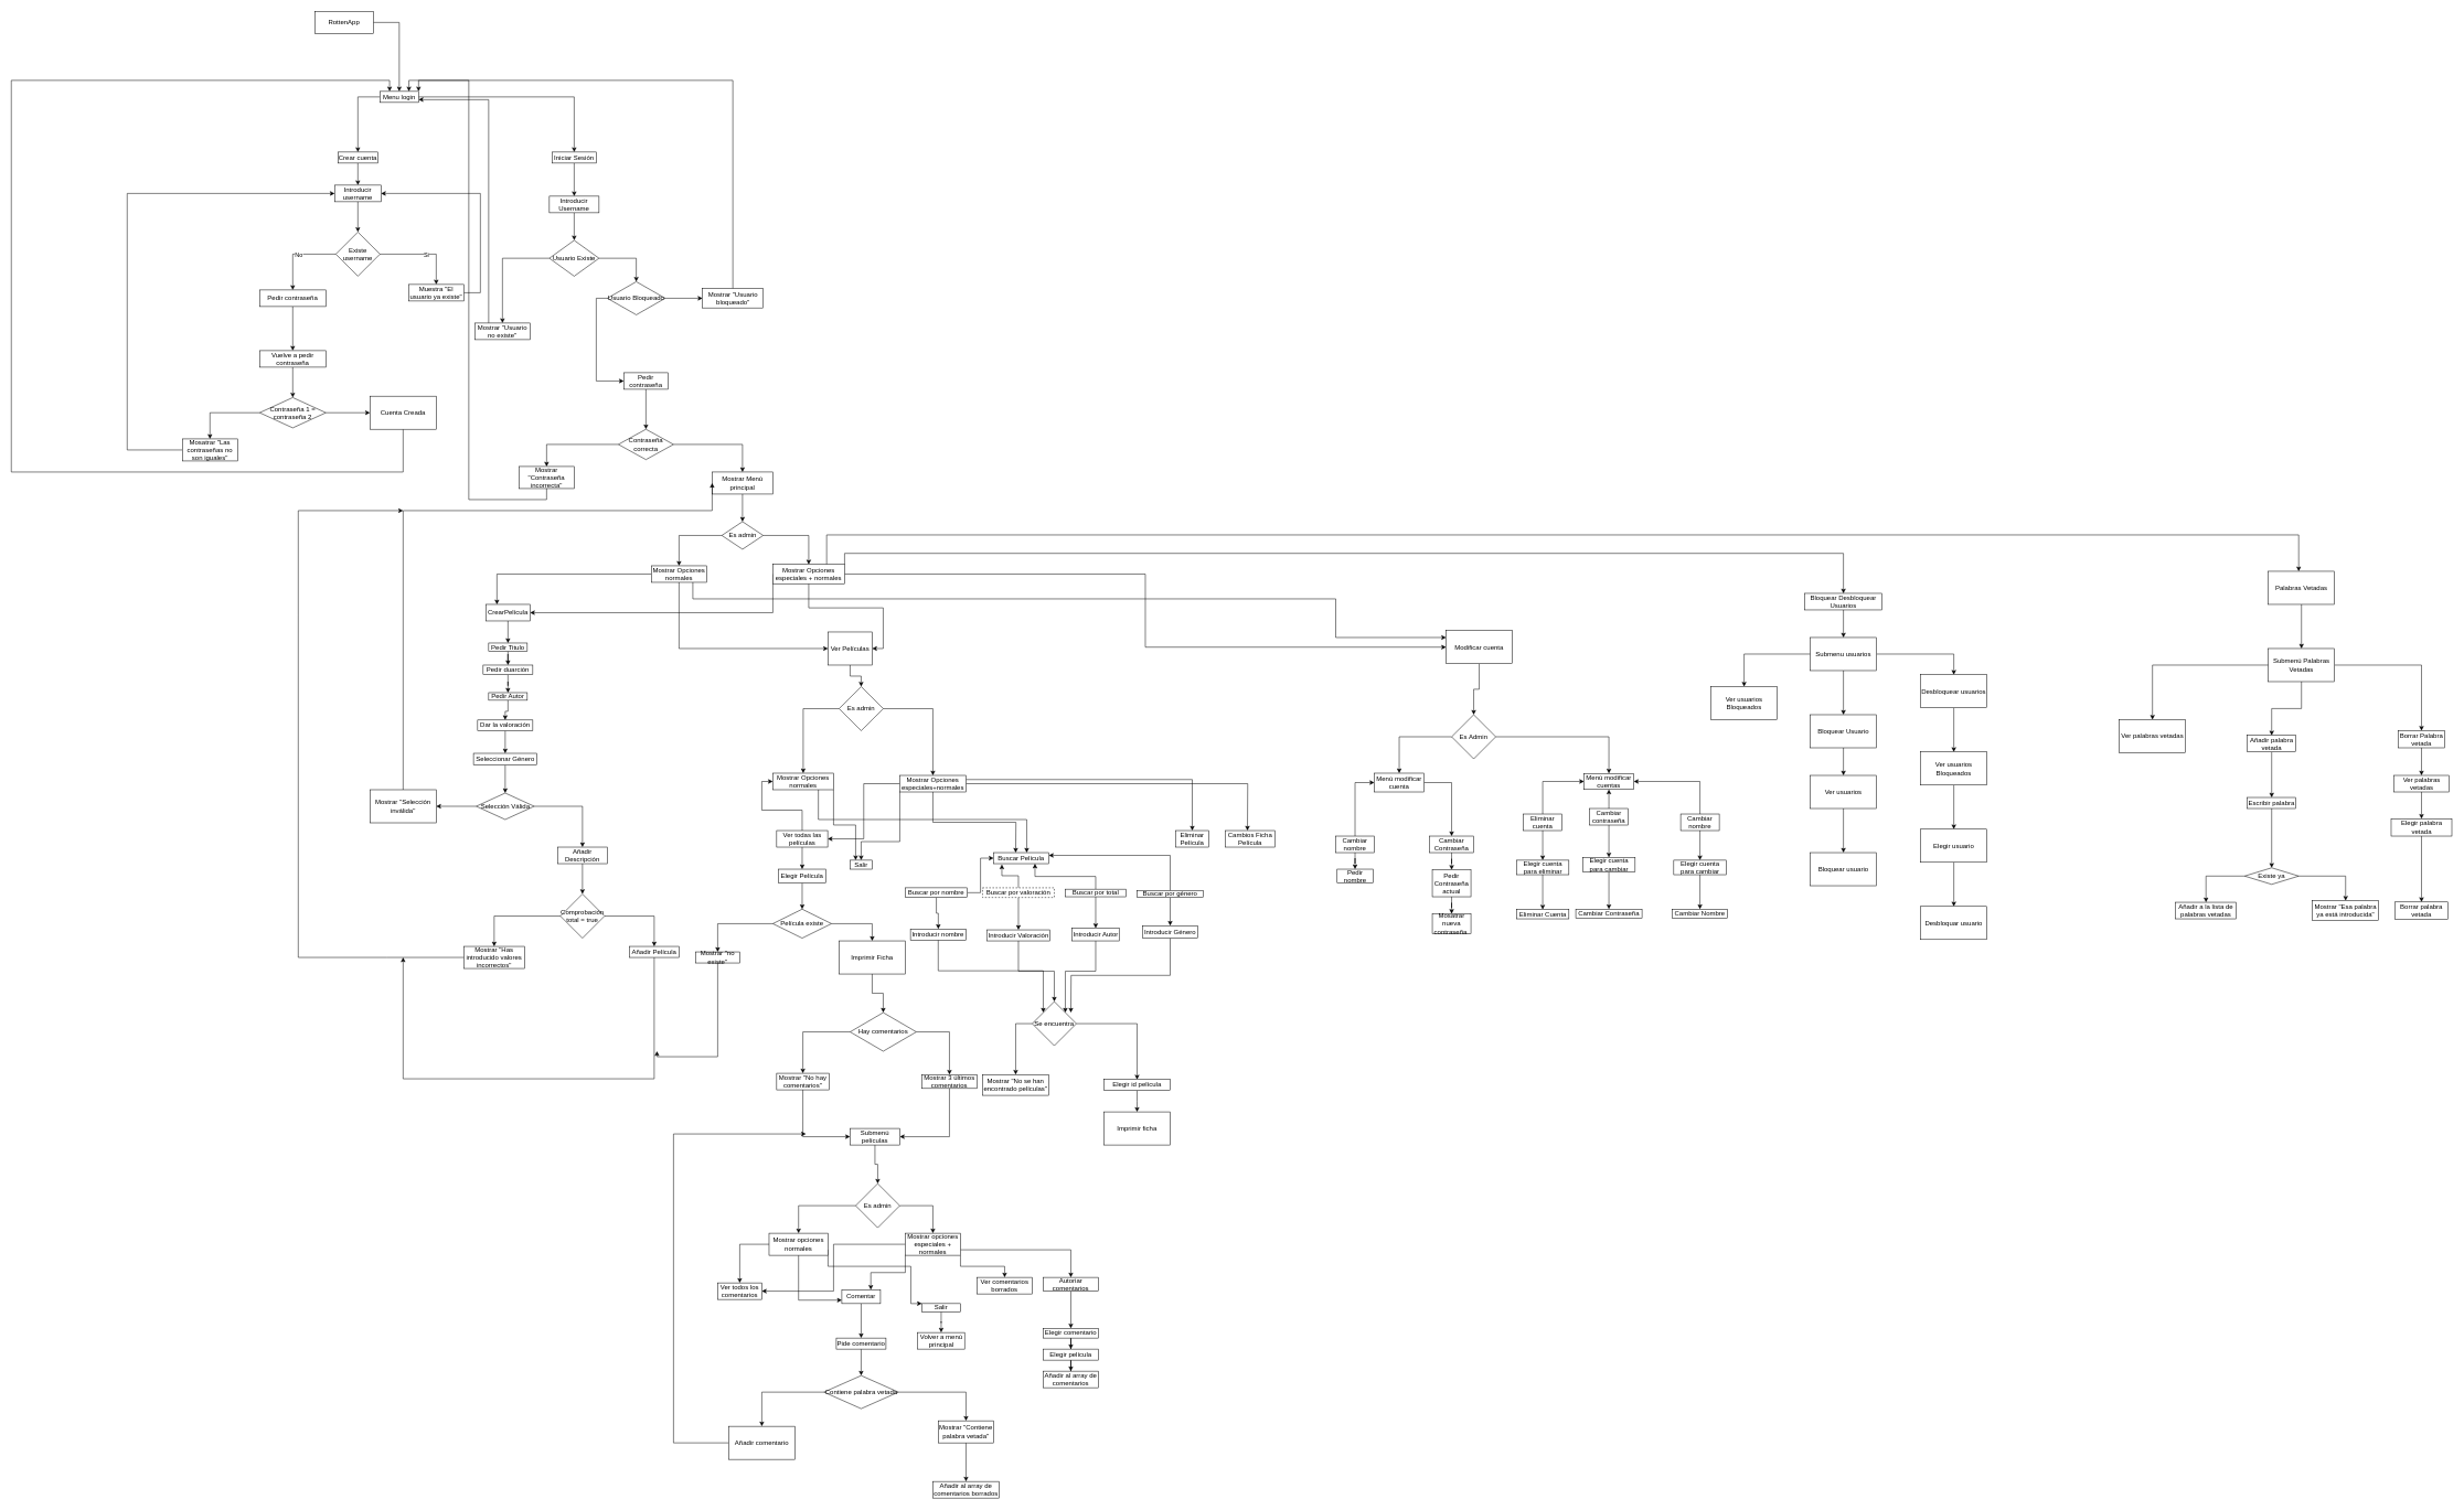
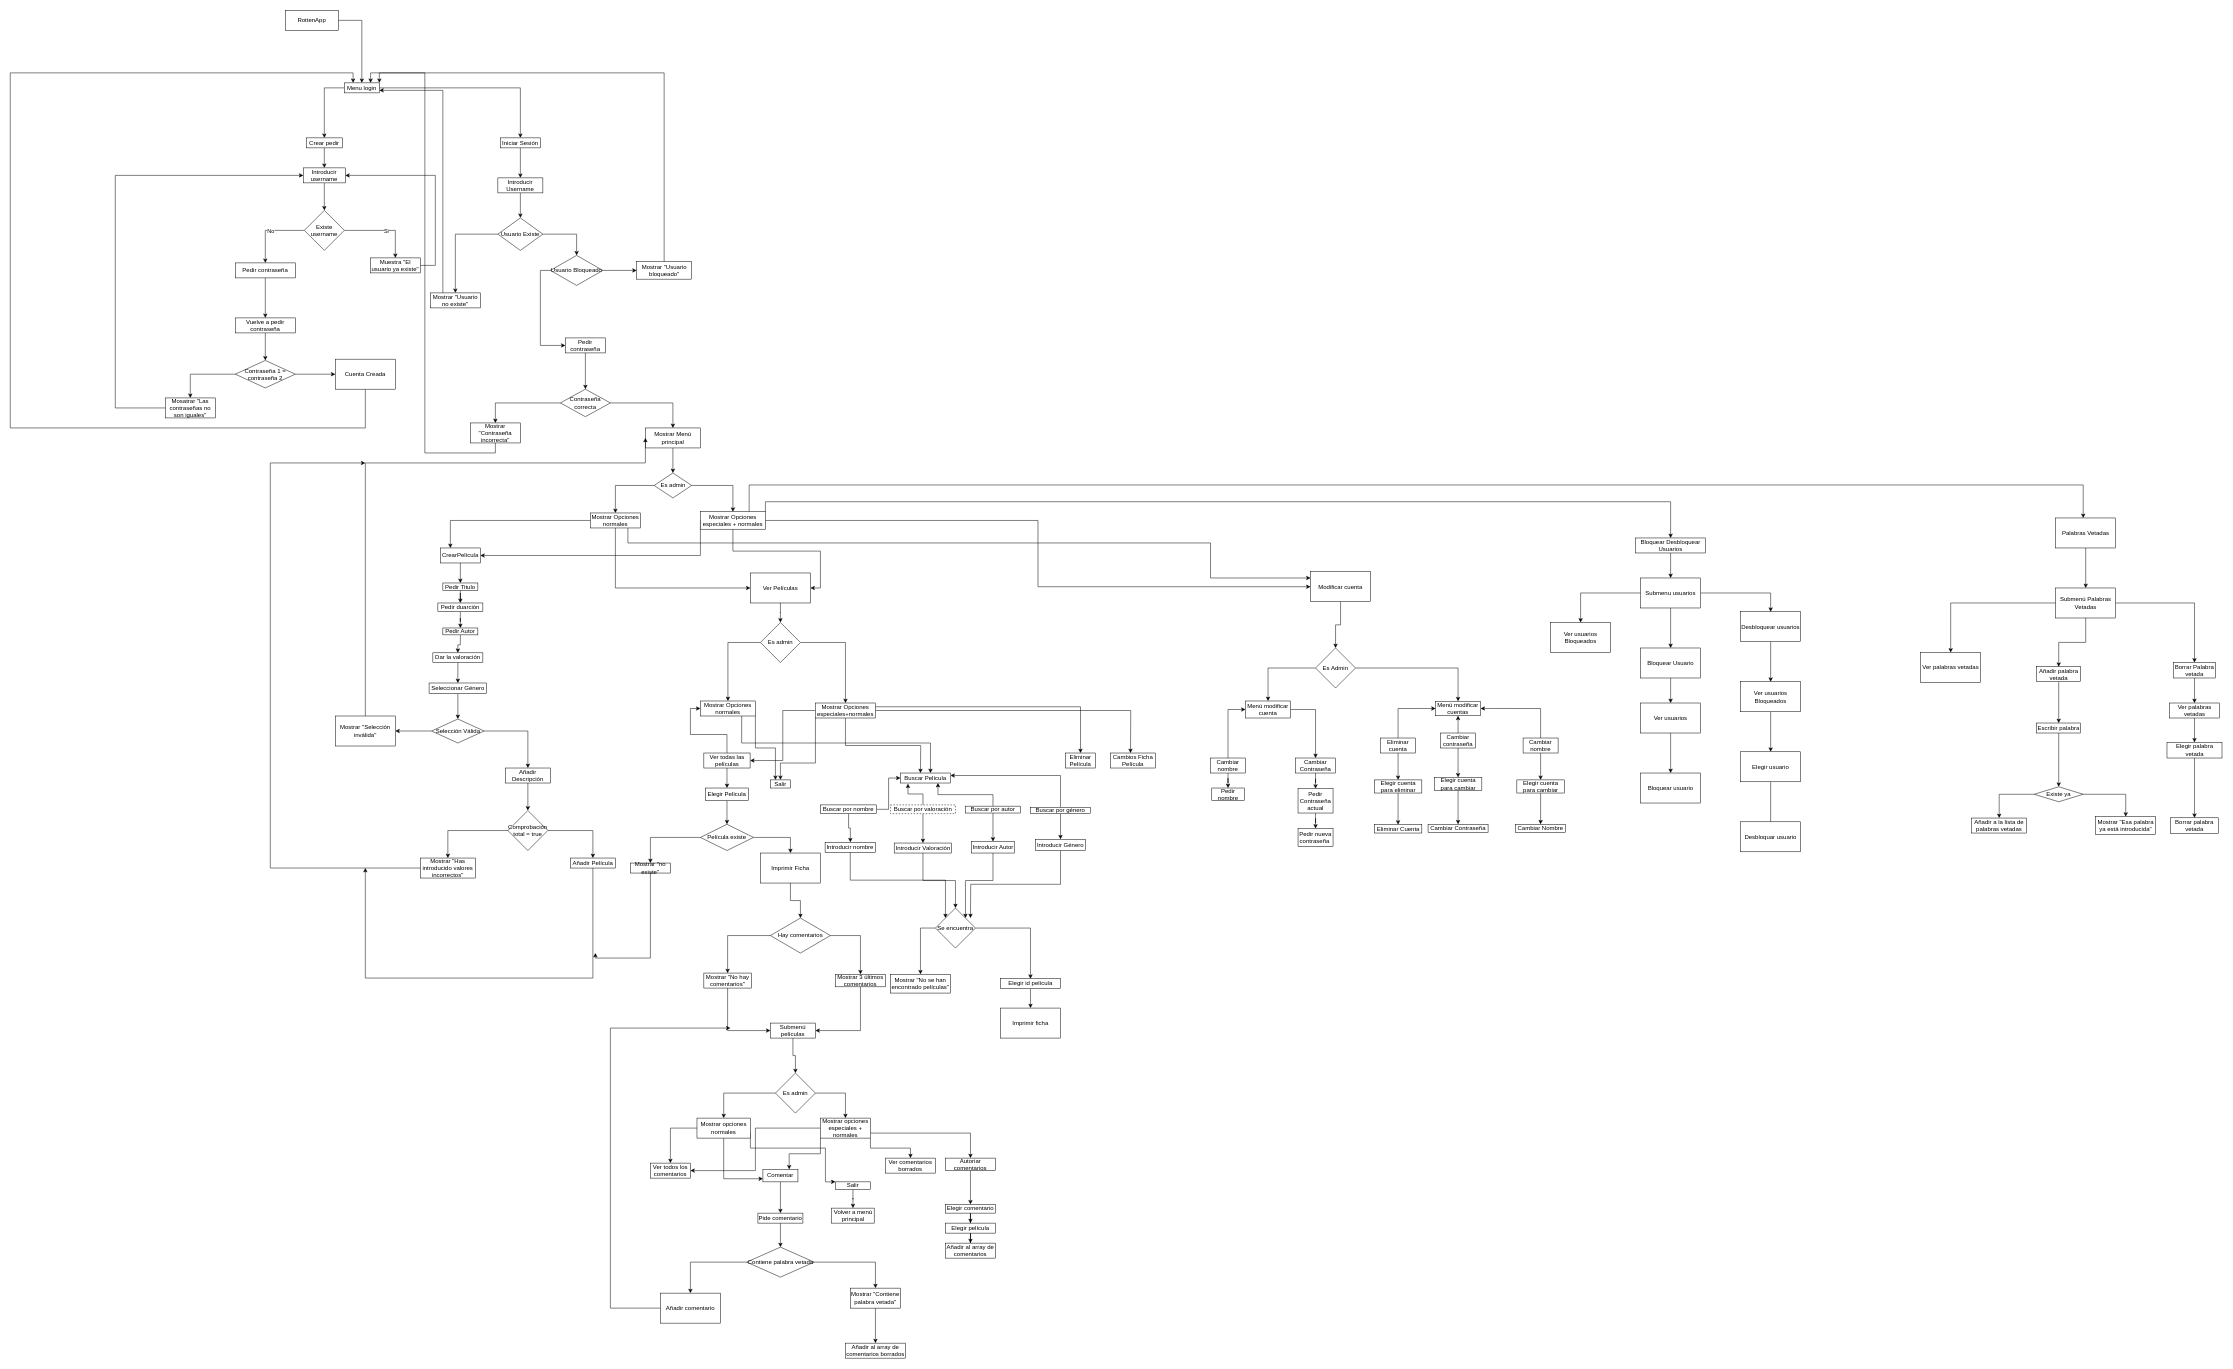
- <mxCell id="5" value="Crear cuenta" style="rounded=0;whiteSpace=wrap;html=1;" vertex="1" parent="1"><mxGeometry x="612" y="275" width="72" height="20" as="geometry" /></mxCell>
+ <mxCell id="5" value="Crear pedir" style="rounded=0;whiteSpace=wrap;html=1;" vertex="1" parent="1"><mxGeometry x="612" y="275" width="72" height="20" as="geometry" /></mxCell>
- <mxCell id="92" value="Ver Películas" style="rounded=0;whiteSpace=wrap;html=1;" vertex="1" parent="1"><mxGeometry x="1500" y="1145" width="80" height="60" as="geometry" /></mxCell>
+ <mxCell id="92" value="Ver Películas" style="rounded=0;whiteSpace=wrap;html=1;" vertex="1" parent="1"><mxGeometry x="1500" y="1145" width="120" height="60" as="geometry" /></mxCell>
- <mxCell id="171" value="Buscar por total" style="rounded=0;whiteSpace=wrap;html=1;" vertex="1" parent="1"><mxGeometry x="1930" y="1611.25" width="110" height="13.75" as="geometry" /></mxCell>
+ <mxCell id="171" value="Buscar por autor" style="rounded=0;whiteSpace=wrap;html=1;" vertex="1" parent="1"><mxGeometry x="1930" y="1611.25" width="110" height="13.75" as="geometry" /></mxCell>
- <mxCell id="244" value="" style="edgeStyle=orthogonalEdgeStyle;rounded=0;orthogonalLoop=1;jettySize=auto;html=1;" edge="1" parent="1" source="245" target="249"><mxGeometry relative="1" as="geometry" /></mxCell>
+ <mxCell id="244" value="" style="edgeStyle=orthogonalEdgeStyle;rounded=0;orthogonalLoop=1;jettySize=auto;html=1;endArrow=none;" edge="1" parent="1" source="245" target="249"><mxGeometry relative="1" as="geometry" /></mxCell>
- <mxCell id="209" value="Mosatrar nueva contraseña&amp;nbsp;" style="whiteSpace=wrap;html=1;rounded=0;" vertex="1" parent="1"><mxGeometry x="2595" y="1655.93" width="70" height="35.63" as="geometry" /></mxCell>
+ <mxCell id="209" value="Pedir nueva contraseña&amp;nbsp;" style="whiteSpace=wrap;html=1;rounded=0;" vertex="1" parent="1"><mxGeometry x="2595" y="1655.93" width="70" height="35.63" as="geometry" /></mxCell>
